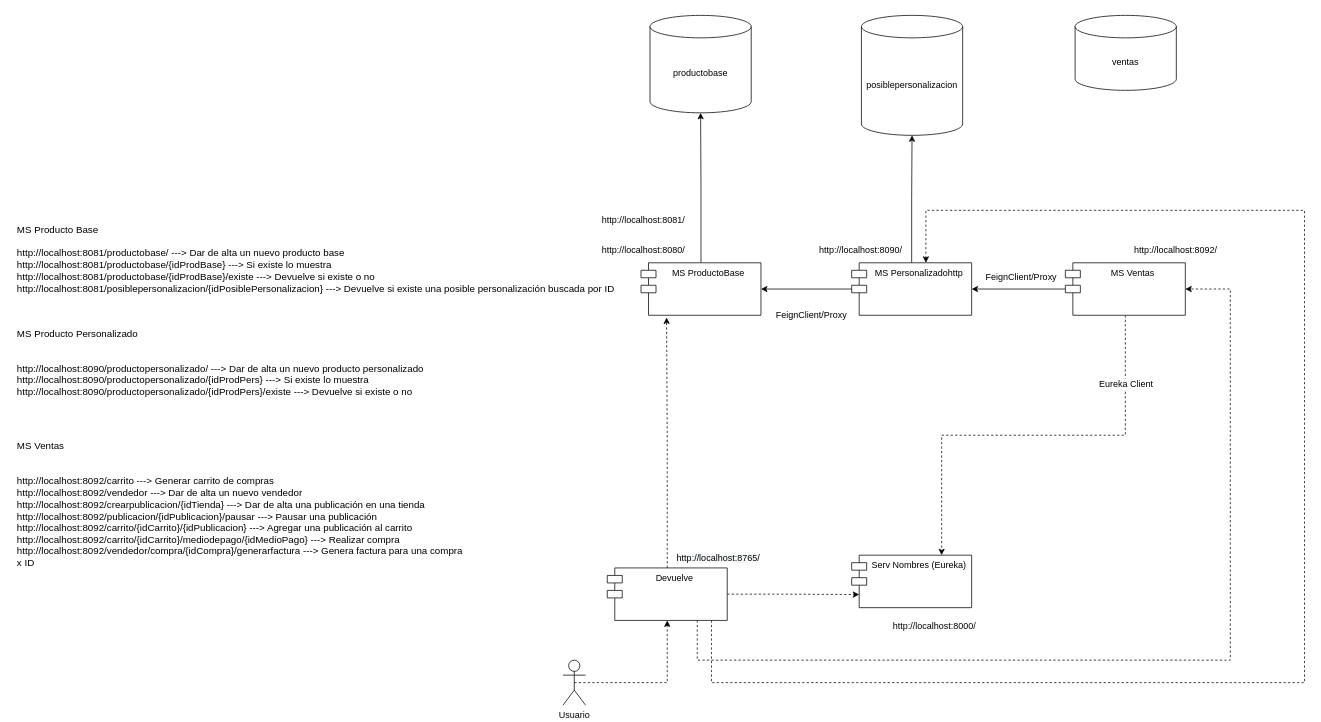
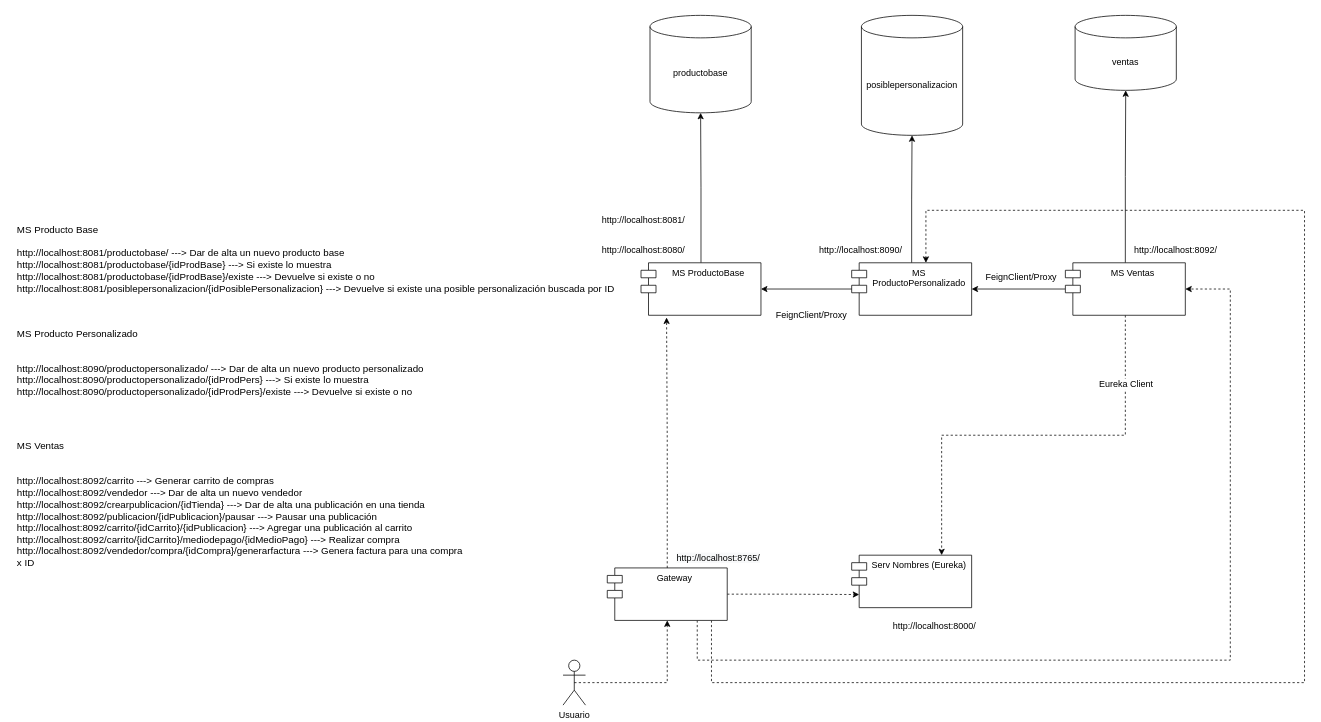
+ <mxCell id="19" style="edgeStyle=orthogonalEdgeStyle;rounded=0;orthogonalLoop=1;jettySize=auto;html=1;exitX=0.5;exitY=0;exitDx=0;exitDy=0;entryX=0.5;entryY=1;entryDx=0;entryDy=0;entryPerimeter=0;" edge="1" parent="1" source="20" target="33"><mxGeometry relative="1" as="geometry" /></mxCell>
- <mxCell id="6" value="MS Personalizadohttp" style="shape=module;align=center;spacingLeft=20;align=center;verticalAlign=top;fontSize=12;whiteSpace=wrap;" parent="1" vertex="1"><mxGeometry x="1135" y="350" width="160" height="70" as="geometry" /></mxCell>
+ <mxCell id="6" value="MS ProductoPersonalizado" style="shape=module;align=center;spacingLeft=20;align=center;verticalAlign=top;fontSize=12;whiteSpace=wrap;" parent="1" vertex="1"><mxGeometry x="1135" y="350" width="160" height="70" as="geometry" /></mxCell>
- <mxCell id="15" value="Devuelve" style="shape=module;align=center;spacingLeft=20;align=center;verticalAlign=top;fontSize=12;" parent="1" vertex="1"><mxGeometry x="809" y="757" width="160" height="70" as="geometry" /></mxCell>
+ <mxCell id="15" value="Gateway" style="shape=module;align=center;spacingLeft=20;align=center;verticalAlign=top;fontSize=12;" parent="1" vertex="1"><mxGeometry x="809" y="757" width="160" height="70" as="geometry" /></mxCell>
